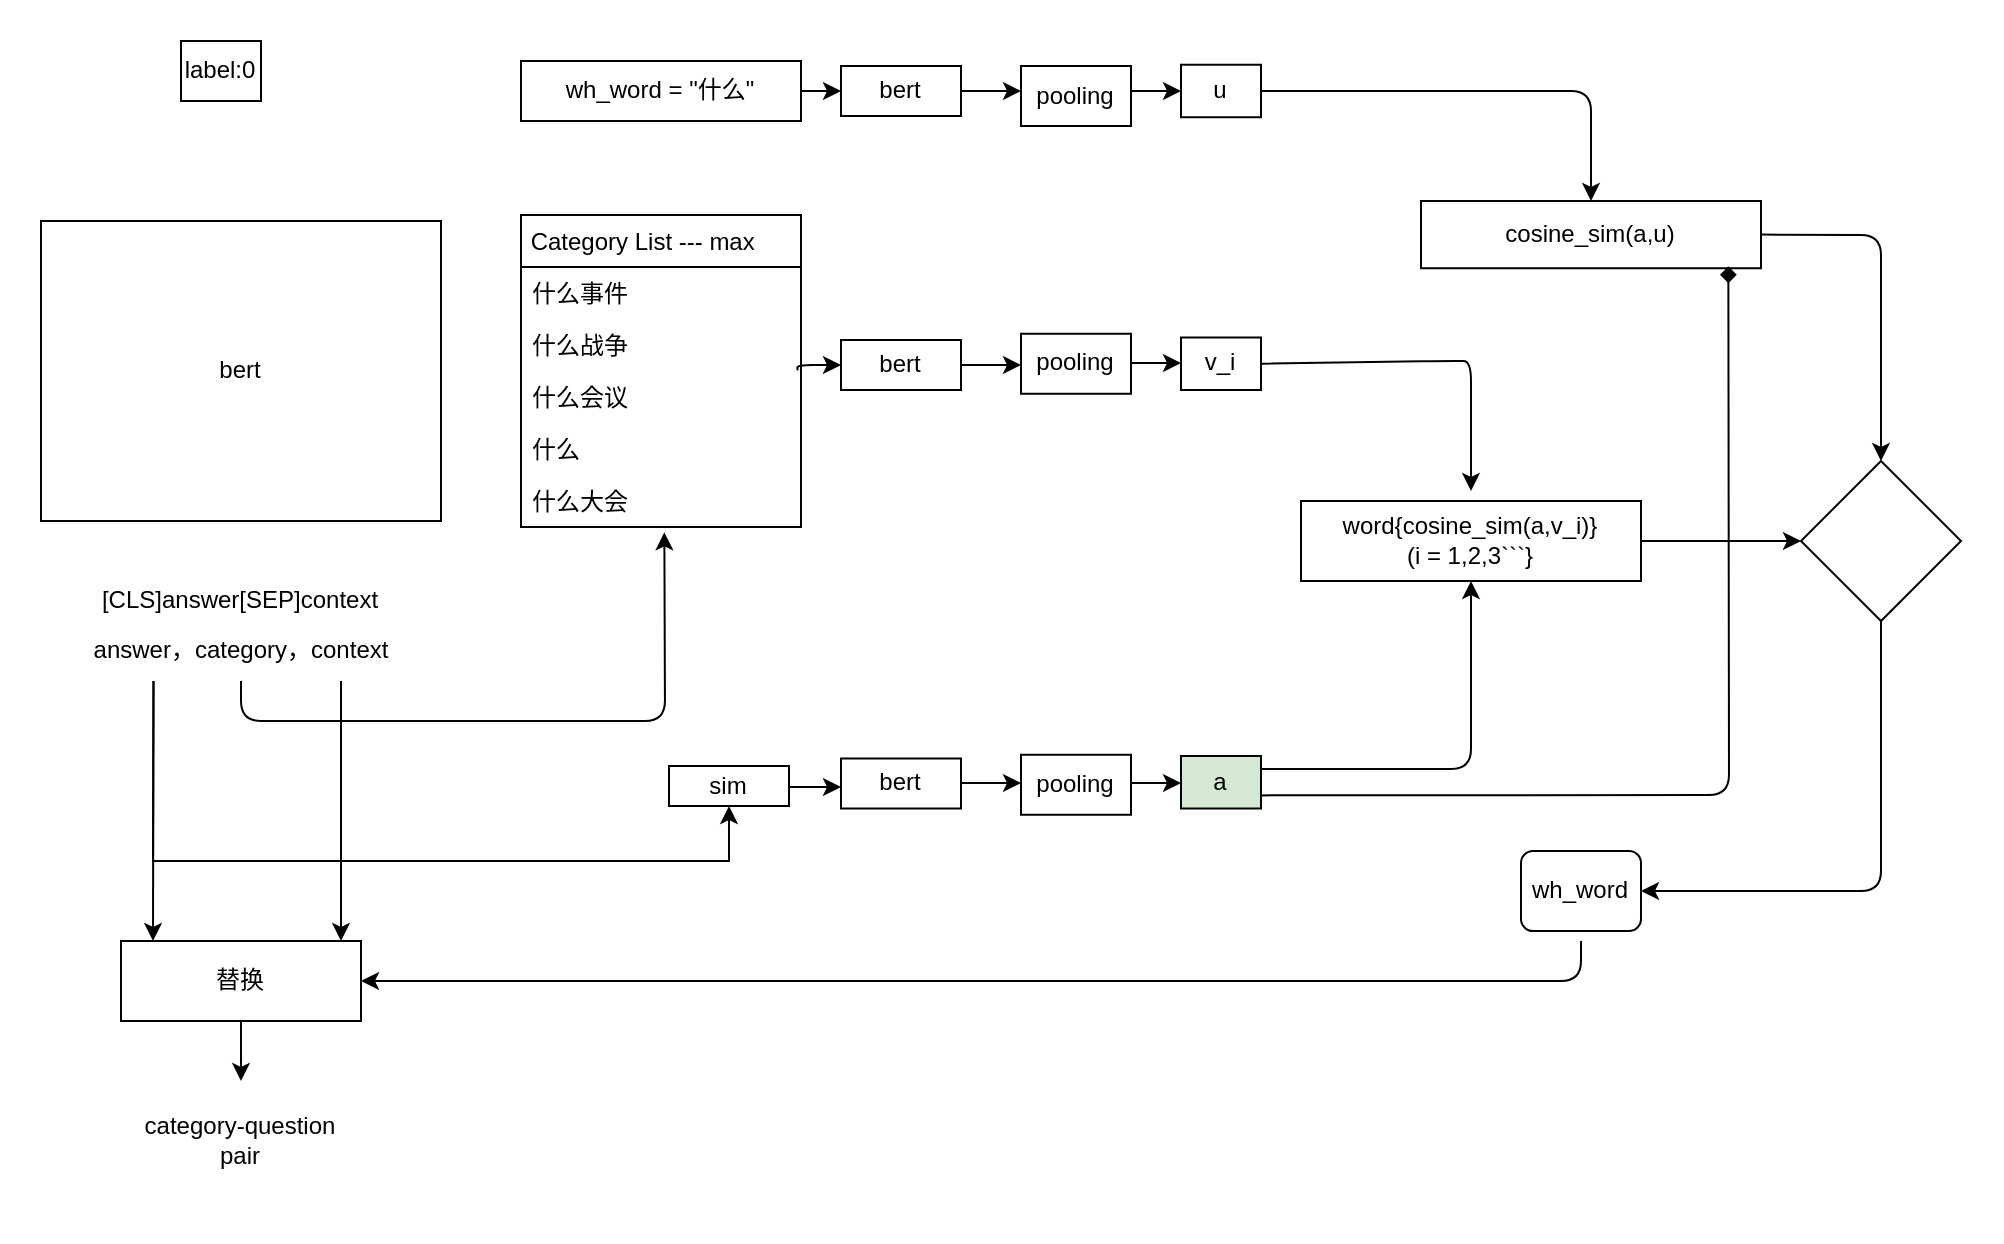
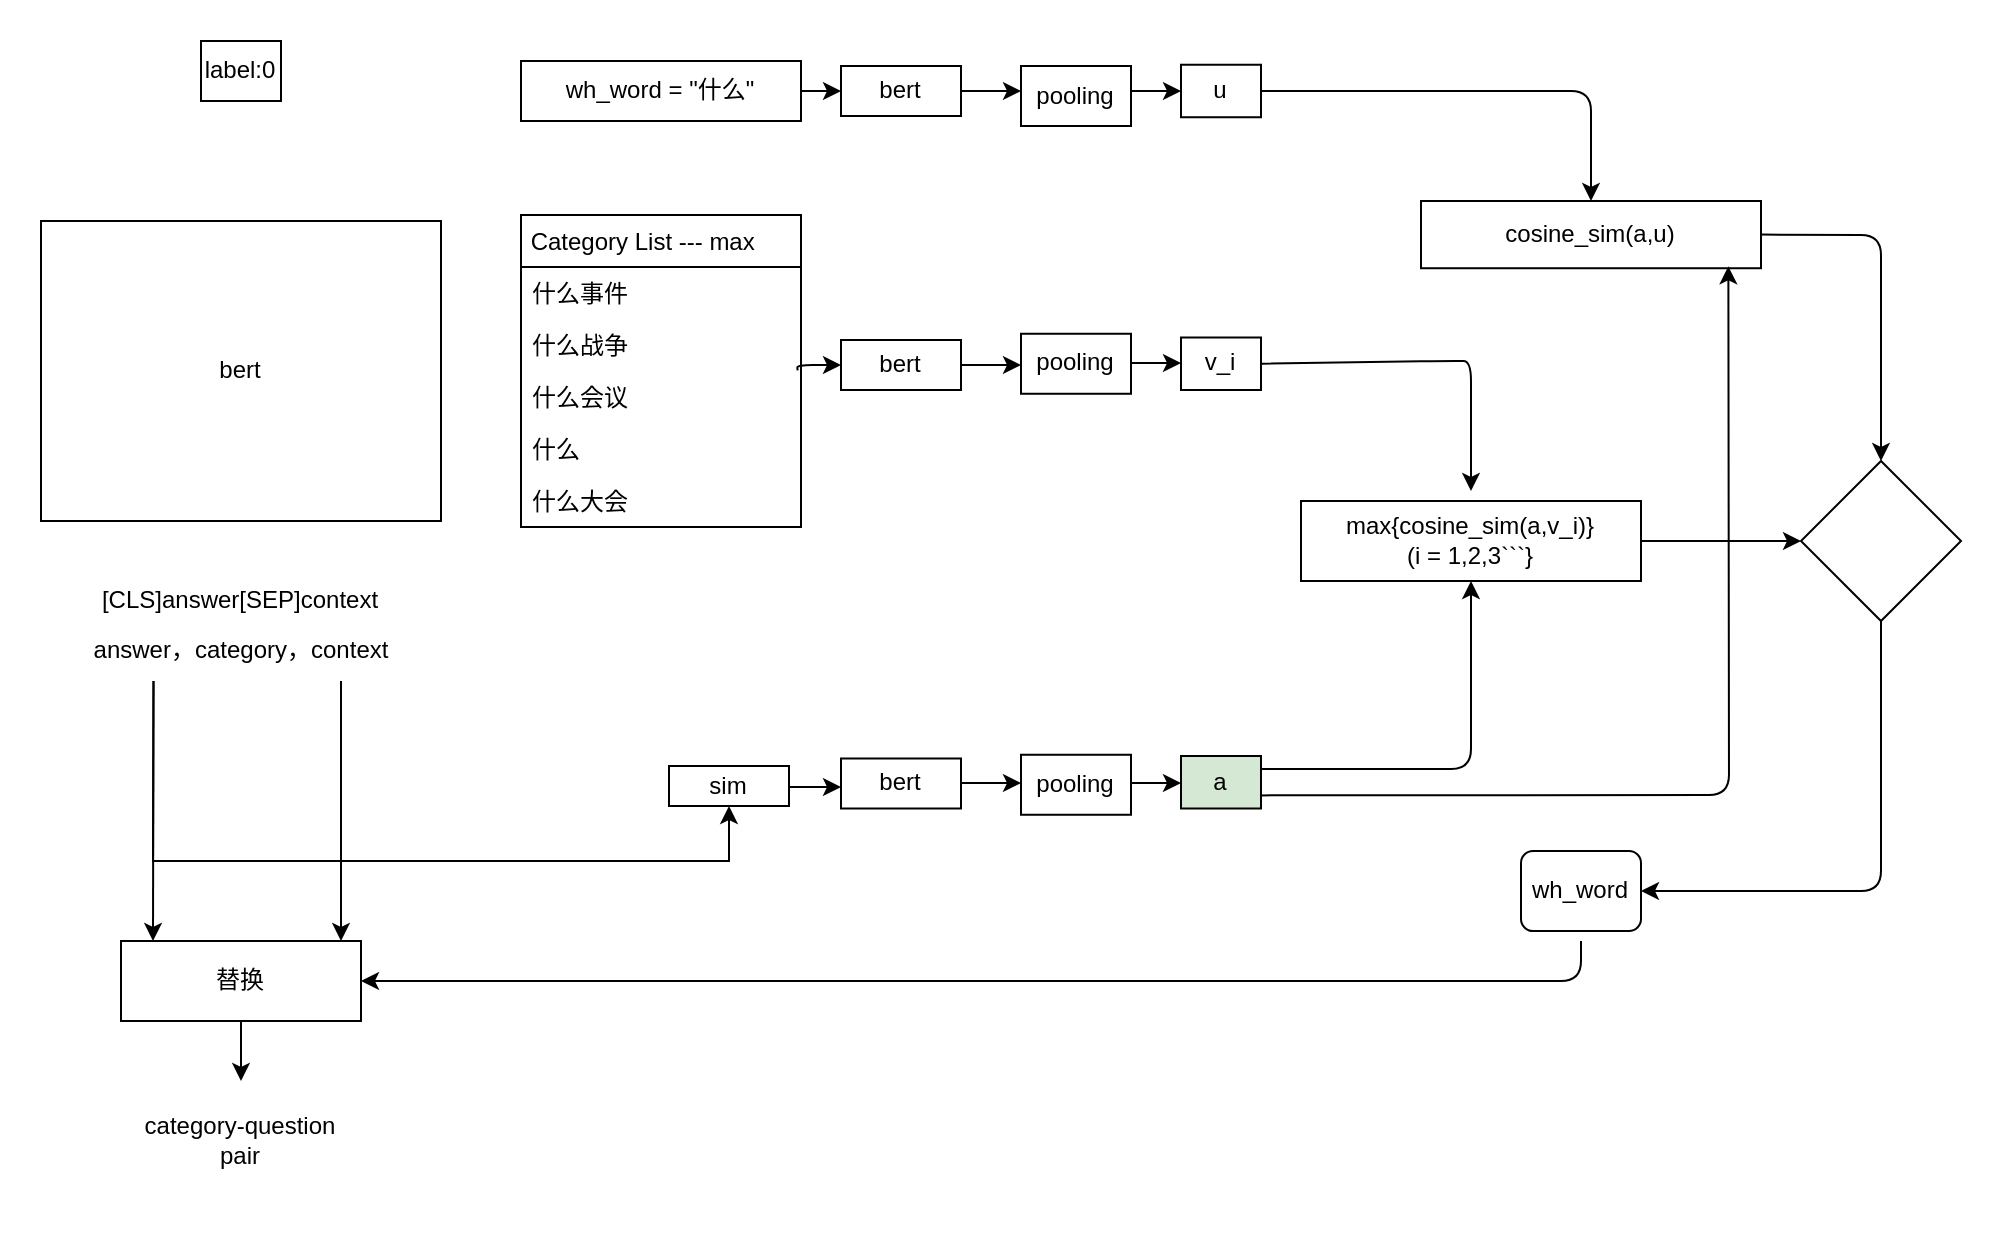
- <mxCell id="2" value="label:0" style="rounded=0;whiteSpace=wrap;html=1;" vertex="1" parent="1"><mxGeometry x="90" y="20" width="40" height="30" as="geometry" /></mxCell>
+ <mxCell id="2" value="label:0" style="rounded=0;whiteSpace=wrap;html=1;" vertex="1" parent="1"><mxGeometry x="100" y="20" width="40" height="30" as="geometry" /></mxCell>
- <mxCell id="42" value="" style="endArrow=diamond;html=1;exitX=1;exitY=0.75;exitDx=0;exitDy=0;entryX=0.904;entryY=0.972;entryDx=0;entryDy=0;entryPerimeter=0;" edge="1" parent="1" source="29" target="40"><mxGeometry width="50" height="50" relative="1" as="geometry"><mxPoint x="700" y="260" as="sourcePoint" /><mxPoint x="750" y="210" as="targetPoint" /><Array as="points"><mxPoint x="864" y="397" /></Array></mxGeometry></mxCell>
+ <mxCell id="42" value="" style="endArrow=classic;html=1;exitX=1;exitY=0.75;exitDx=0;exitDy=0;entryX=0.904;entryY=0.972;entryDx=0;entryDy=0;entryPerimeter=0;" edge="1" parent="1" source="29" target="40"><mxGeometry width="50" height="50" relative="1" as="geometry"><mxPoint x="700" y="260" as="sourcePoint" /><mxPoint x="750" y="210" as="targetPoint" /><Array as="points"><mxPoint x="864" y="397" /></Array></mxGeometry></mxCell>
- <mxCell id="24" value="word{cosine_sim(a,v_i)}&lt;br&gt;(i = 1,2,3```}" style="rounded=0;whiteSpace=wrap;html=1;align=center;" vertex="1" parent="1"><mxGeometry x="650" y="250" width="170" height="40" as="geometry" /></mxCell>
+ <mxCell id="24" value="max{cosine_sim(a,v_i)}&lt;br&gt;(i = 1,2,3```}" style="rounded=0;whiteSpace=wrap;html=1;align=center;" vertex="1" parent="1"><mxGeometry x="650" y="250" width="170" height="40" as="geometry" /></mxCell>
- <mxCell id="16" value="" style="endArrow=classic;html=1;exitX=0.5;exitY=1;exitDx=0;exitDy=0;entryX=0.512;entryY=1.103;entryDx=0;entryDy=0;entryPerimeter=0;" edge="1" parent="1" source="6" target="12"><mxGeometry width="50" height="50" relative="1" as="geometry"><mxPoint x="330" y="260" as="sourcePoint" /><mxPoint x="380" y="210" as="targetPoint" /><Array as="points"><mxPoint x="120" y="360" /><mxPoint x="240" y="360" /><mxPoint x="332" y="360" /></Array></mxGeometry></mxCell>
